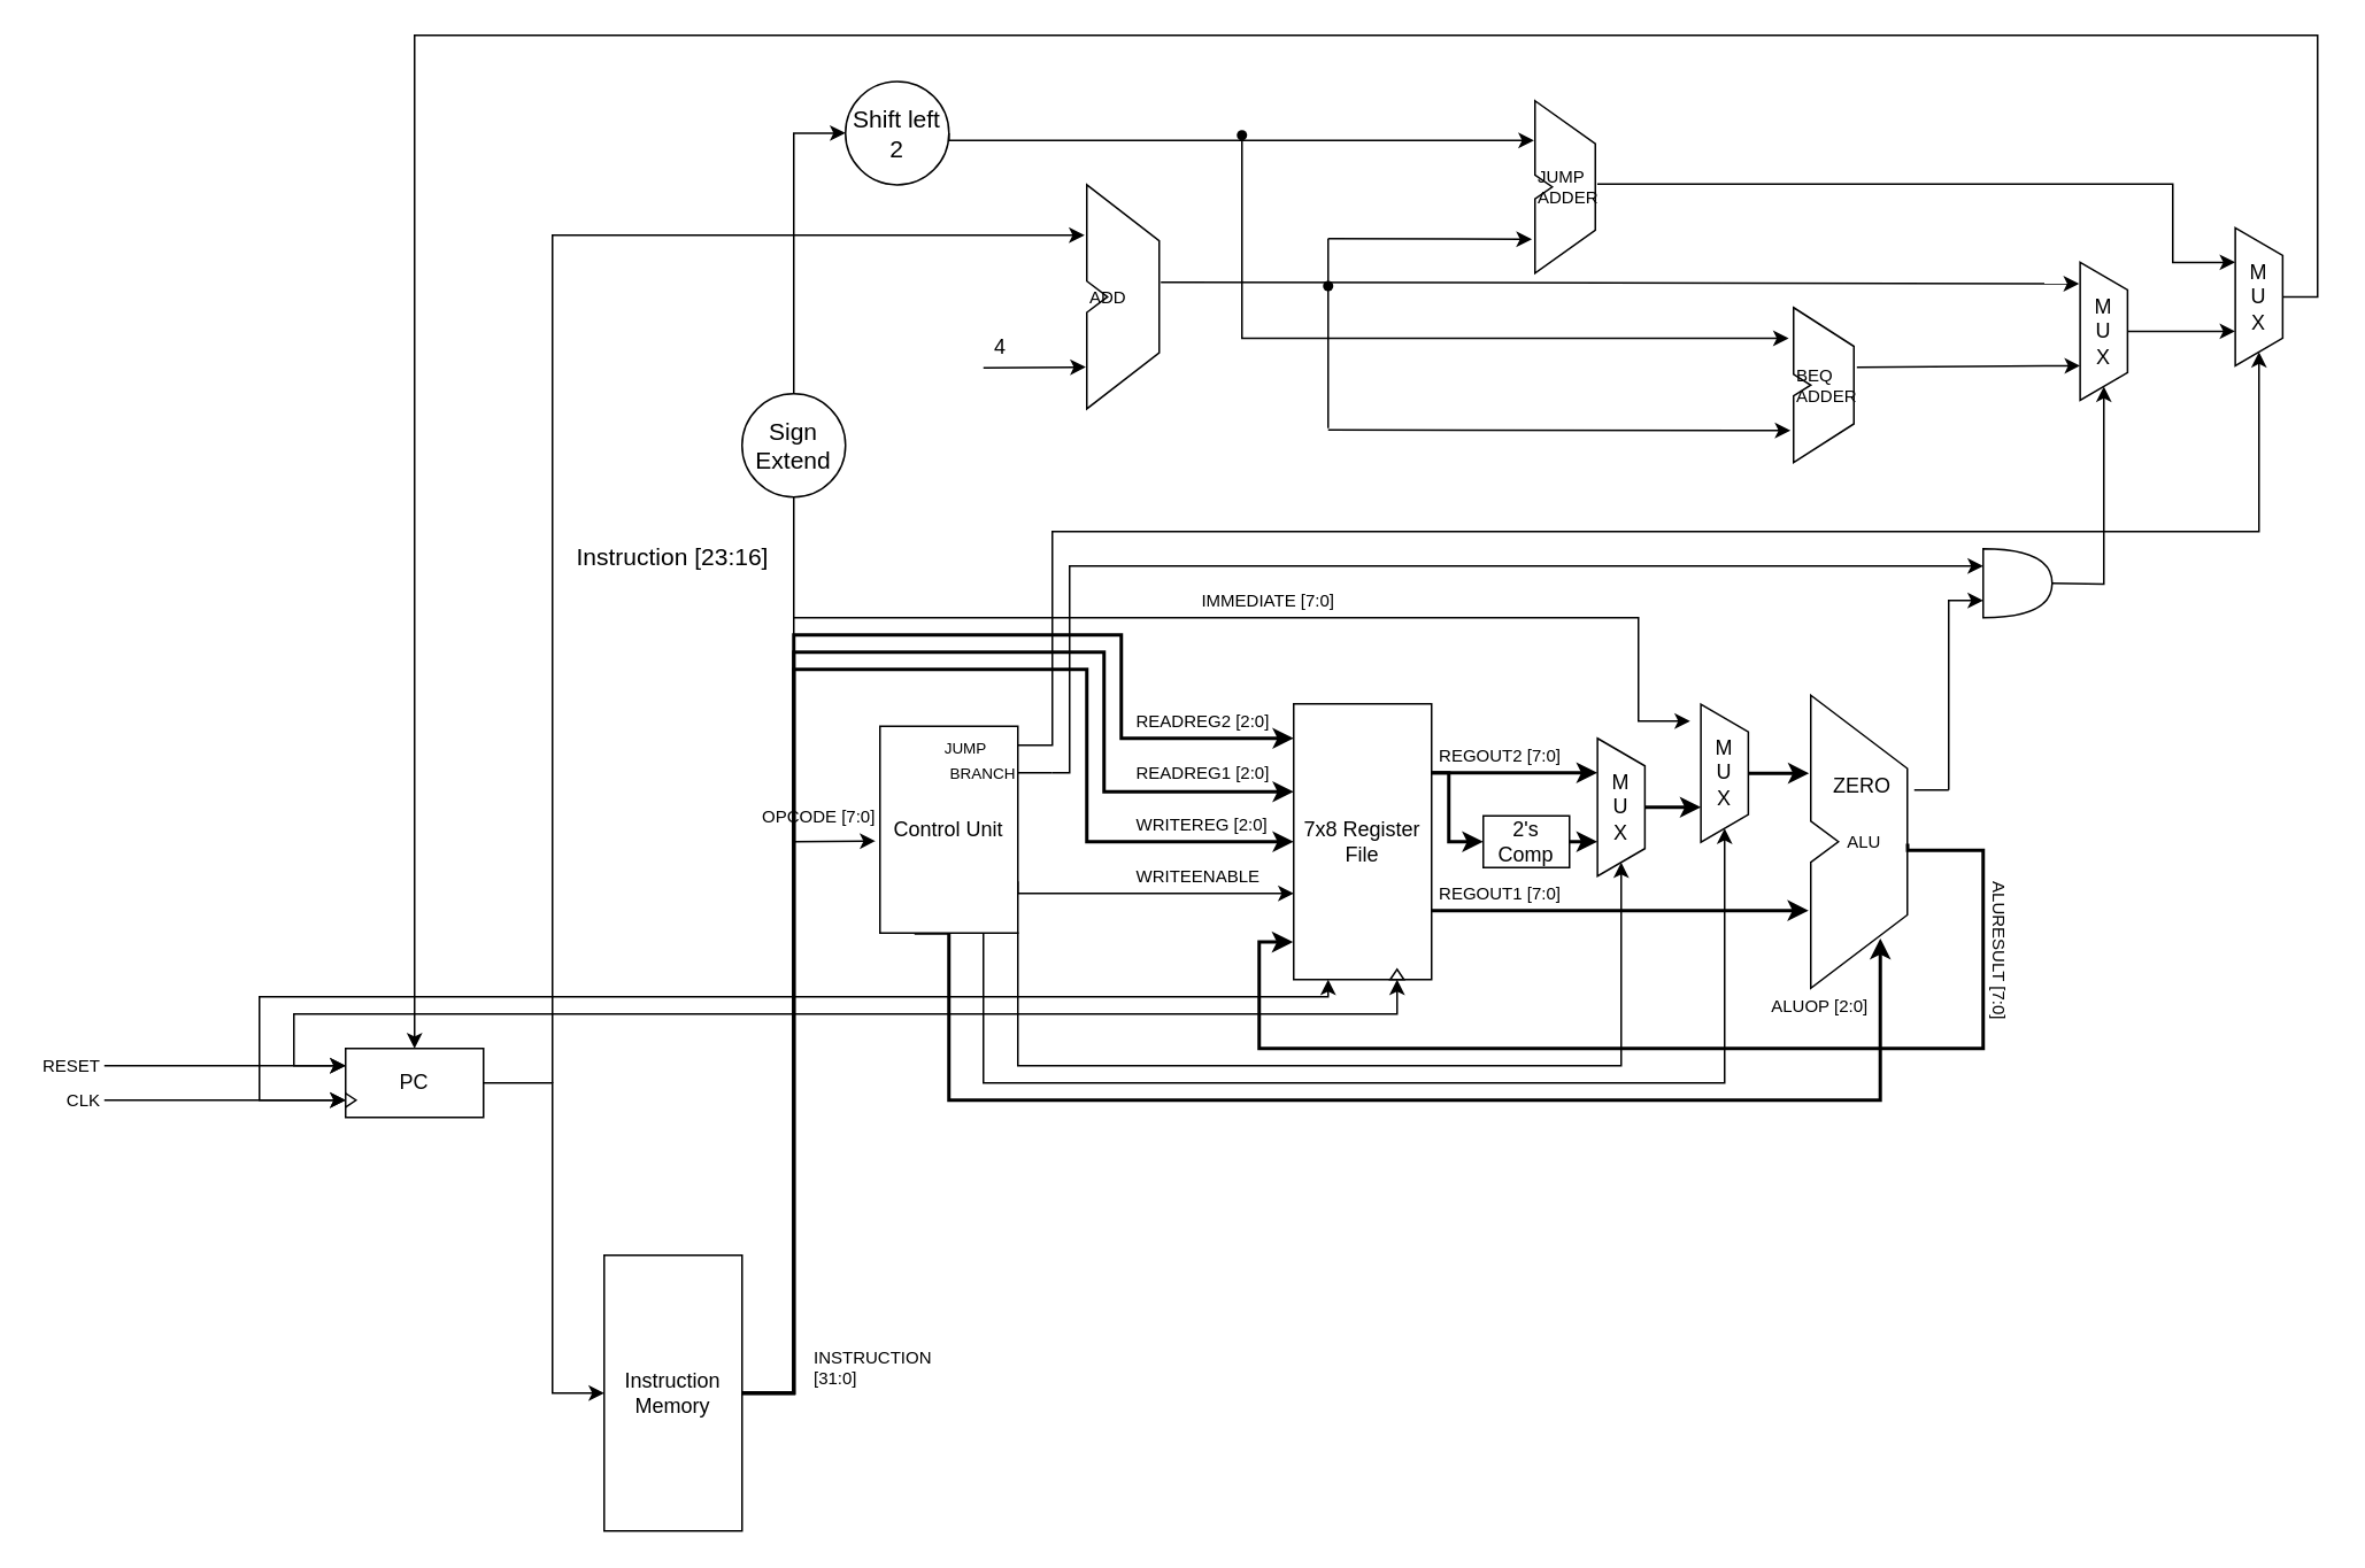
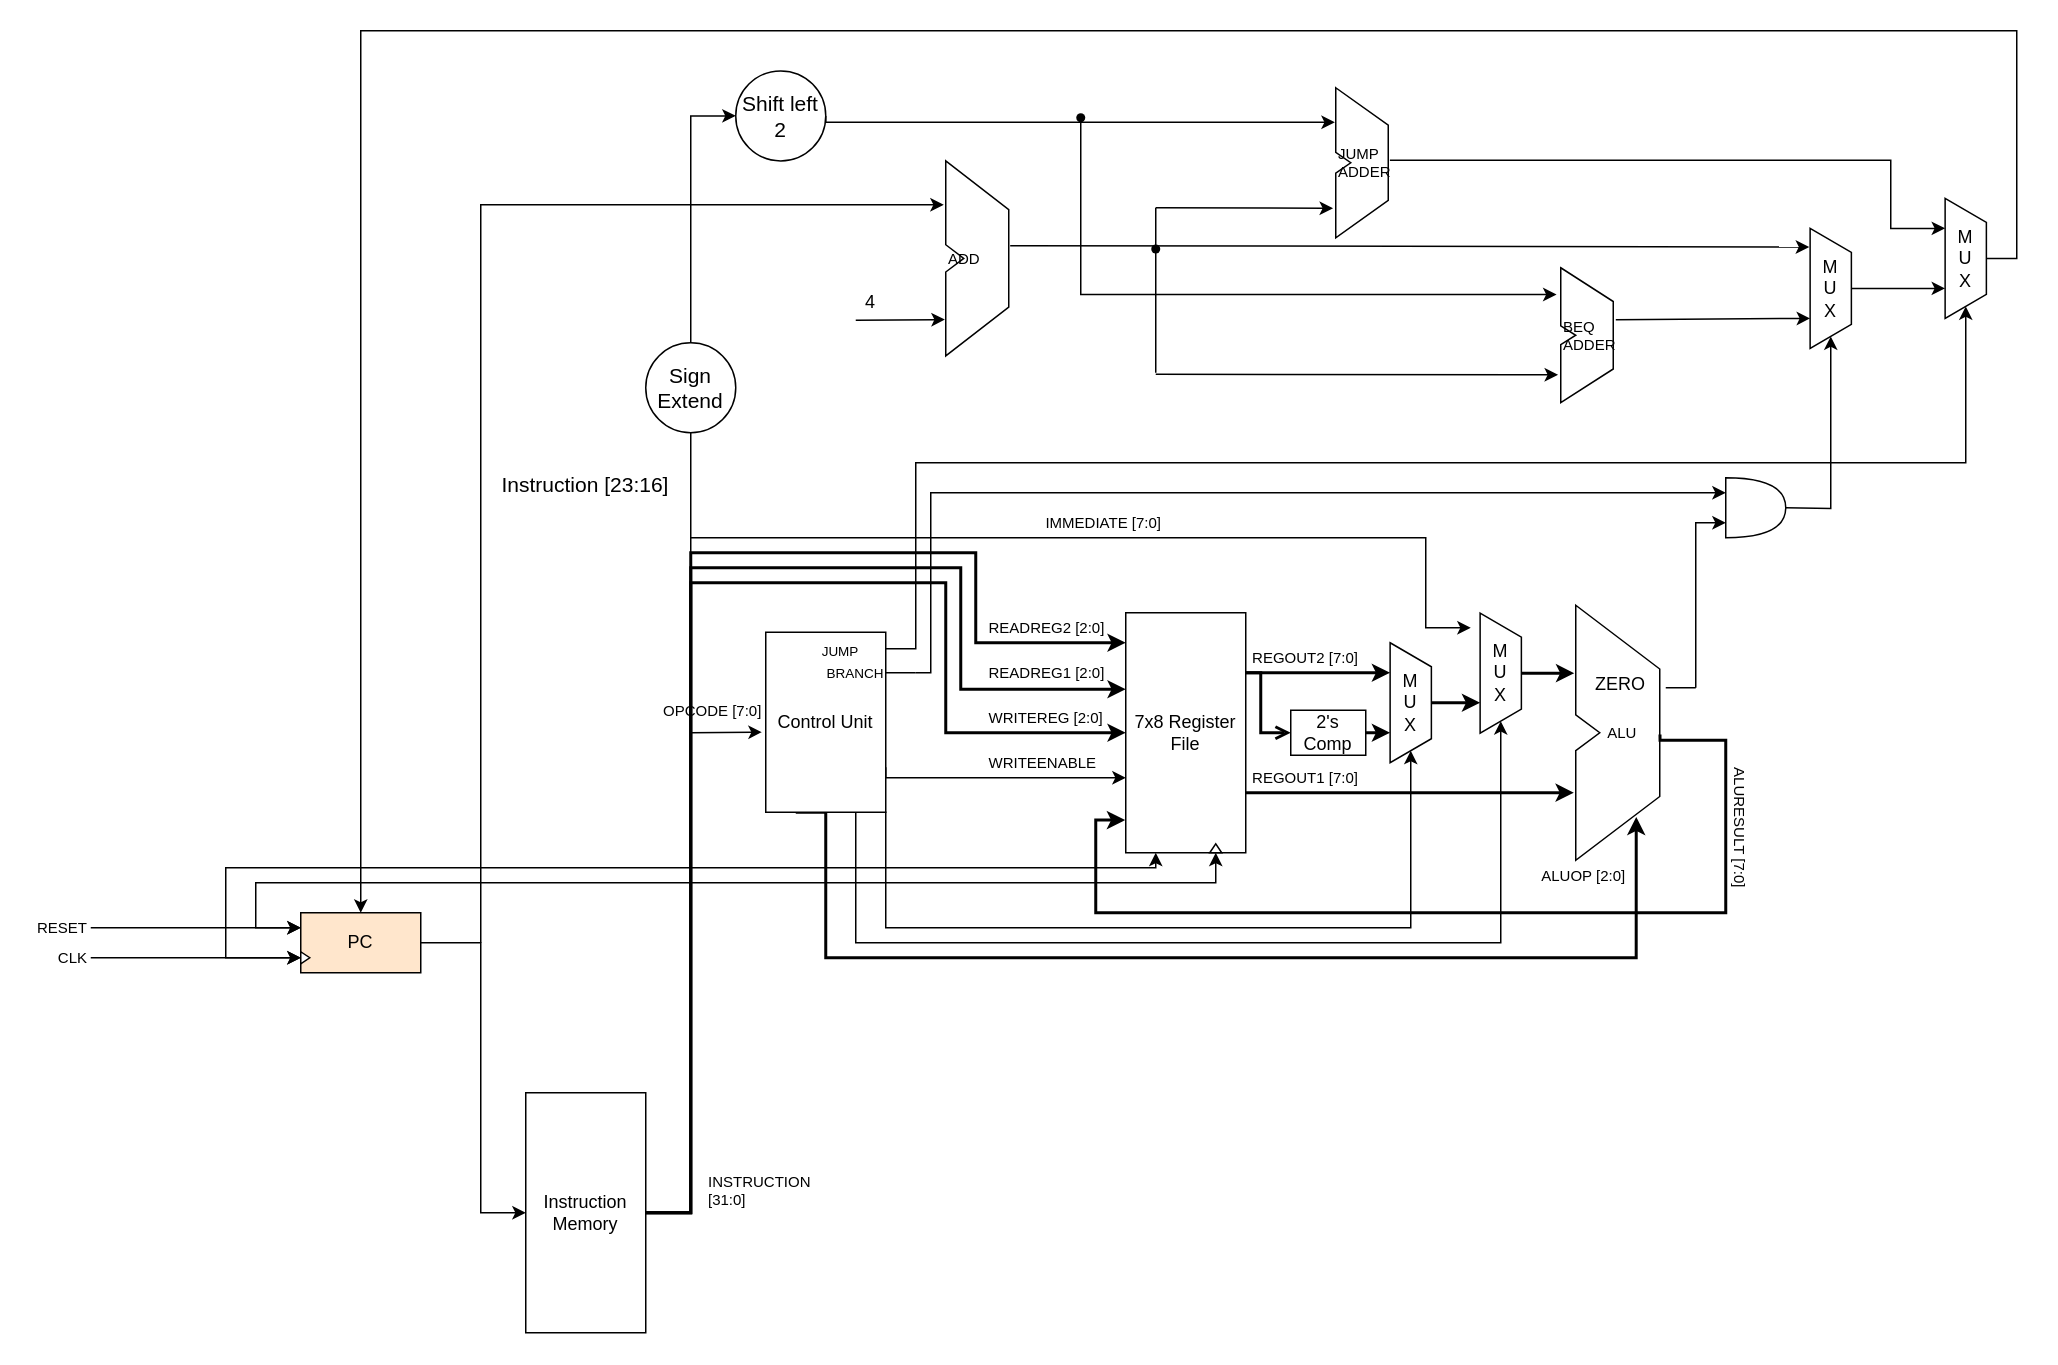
- <mxCell id="9" style="edgeStyle=orthogonalEdgeStyle;rounded=0;orthogonalLoop=1;jettySize=auto;html=1;exitX=1;exitY=0.25;exitDx=0;exitDy=0;entryX=0;entryY=0.5;entryDx=0;entryDy=0;strokeWidth=2;" edge="1" parent="1" source="11" target="19"><mxGeometry relative="1" as="geometry"><Array as="points"><mxPoint x="840" y="448" /><mxPoint x="840" y="488" /></Array></mxGeometry></mxCell>
+ <mxCell id="9" style="edgeStyle=orthogonalEdgeStyle;rounded=0;orthogonalLoop=1;jettySize=auto;html=1;exitX=1;exitY=0.25;exitDx=0;exitDy=0;entryX=0;entryY=0.5;entryDx=0;entryDy=0;strokeWidth=2;endArrow=open;" edge="1" parent="1" source="11" target="19"><mxGeometry relative="1" as="geometry"><Array as="points"><mxPoint x="840" y="448" /><mxPoint x="840" y="488" /></Array></mxGeometry></mxCell>
- <mxCell id="17" value="PC" style="rounded=0;whiteSpace=wrap;html=1;" vertex="1" parent="1"><mxGeometry x="200" y="608" width="80" height="40" as="geometry" /></mxCell>
+ <mxCell id="17" value="PC" style="rounded=0;whiteSpace=wrap;html=1;fillColor=#ffe6cc;" vertex="1" parent="1"><mxGeometry x="200" y="608" width="80" height="40" as="geometry" /></mxCell>
